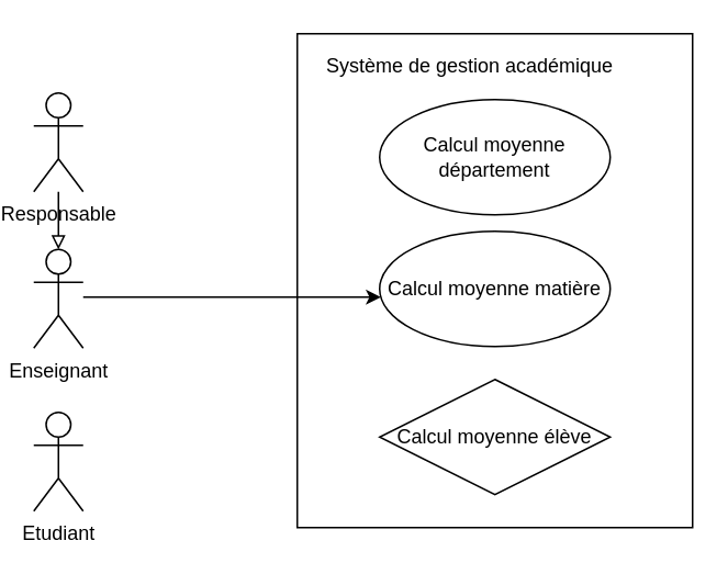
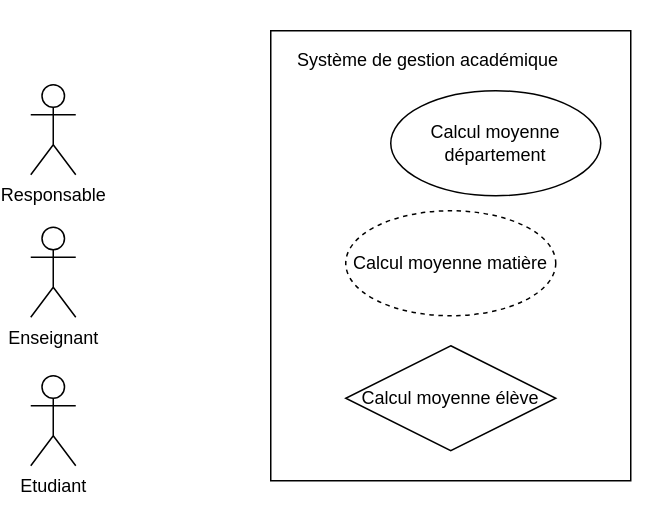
- <mxCell id="5" value="Calcul moyenne département" style="ellipse;whiteSpace=wrap;html=1;container=0;" vertex="1" parent="2"><mxGeometry x="50" y="40" width="140" height="70" as="geometry" /></mxCell>
+ <mxCell id="5" value="Calcul moyenne département" style="ellipse;whiteSpace=wrap;html=1;container=0;" vertex="1" parent="2"><mxGeometry x="80" y="40" width="140" height="70" as="geometry" /></mxCell>
- <mxCell id="11" style="edgeStyle=orthogonalEdgeStyle;rounded=0;orthogonalLoop=1;jettySize=auto;html=1;endArrow=block;endFill=0;" edge="1" parent="1" source="12" target="9"><mxGeometry relative="1" as="geometry" /></mxCell>
- <mxCell id="6" value="Calcul moyenne matière" style="ellipse;whiteSpace=wrap;html=1;container=0;" vertex="1" parent="2"><mxGeometry x="50" y="120" width="140" height="70" as="geometry" /></mxCell>
+ <mxCell id="6" value="Calcul moyenne matière" style="ellipse;whiteSpace=wrap;html=1;container=0;dashed=1;" vertex="1" parent="2"><mxGeometry x="50" y="120" width="140" height="70" as="geometry" /></mxCell>
- <mxCell id="8" style="edgeStyle=orthogonalEdgeStyle;rounded=0;orthogonalLoop=1;jettySize=auto;html=1;endArrow=classic;endFill=1;" edge="1" parent="1" source="9" target="6"><mxGeometry relative="1" as="geometry"><Array as="points"><mxPoint x="130" y="180" /><mxPoint x="130" y="180" /></Array></mxGeometry></mxCell>
